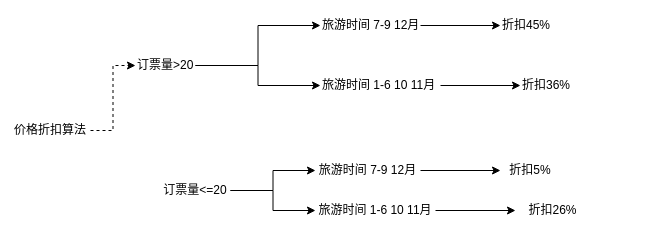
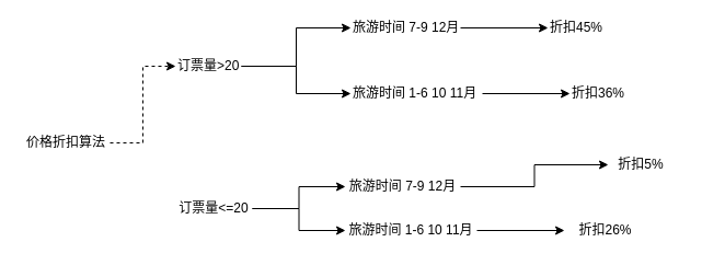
- <mxCell id="6" value="订票量&amp;gt;20" style="text;html=1;strokeColor=none;fillColor=none;align=left;verticalAlign=middle;whiteSpace=wrap;rounded=0;" vertex="1" parent="1"><mxGeometry x="135" y="55" width="60" height="20" as="geometry" /></mxCell>
+ <mxCell id="6" value="订票量&amp;gt;20" style="text;html=1;strokeColor=none;fillColor=none;align=left;verticalAlign=middle;whiteSpace=wrap;rounded=0;" vertex="1" parent="1"><mxGeometry x="160" y="50" width="60" height="20" as="geometry" /></mxCell>
- <mxCell id="3" value="价格折扣算法" style="text;html=1;strokeColor=none;fillColor=none;align=center;verticalAlign=middle;whiteSpace=wrap;rounded=0;" vertex="1" parent="1"><mxGeometry x="10" y="120" width="80" height="20" as="geometry" /></mxCell>
+ <mxCell id="3" value="价格折扣算法" style="text;html=1;strokeColor=none;fillColor=none;align=center;verticalAlign=middle;whiteSpace=wrap;rounded=0;" vertex="1" parent="1"><mxGeometry x="20" y="120" width="80" height="20" as="geometry" /></mxCell>
- <mxCell id="18" value="&lt;span style=&quot;text-align: left;&quot;&gt;折扣5%&lt;/span&gt;" style="text;html=1;strokeColor=none;fillColor=none;align=center;verticalAlign=middle;whiteSpace=wrap;rounded=0;" vertex="1" parent="1"><mxGeometry x="500" y="160" width="60" height="20" as="geometry" /></mxCell>
+ <mxCell id="18" value="&lt;span style=&quot;text-align: left;&quot;&gt;折扣5%&lt;/span&gt;" style="text;html=1;strokeColor=none;fillColor=none;align=center;verticalAlign=middle;whiteSpace=wrap;rounded=0;" vertex="1" parent="1"><mxGeometry x="555" y="140" width="60" height="20" as="geometry" /></mxCell>
